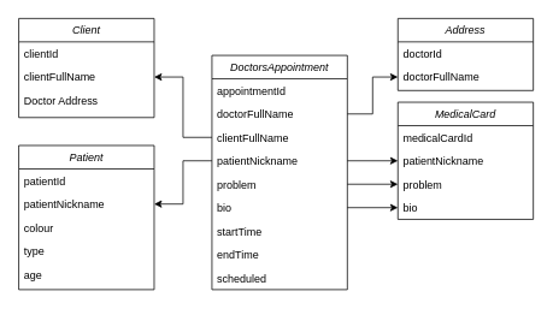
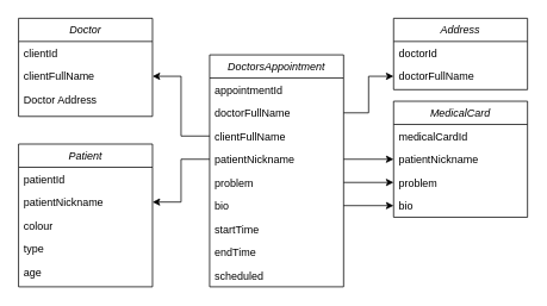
- <mxCell id="2" value="Client" style="swimlane;fontStyle=2;align=center;verticalAlign=top;childLayout=stackLayout;horizontal=1;startSize=26;horizontalStack=0;resizeParent=1;resizeLast=0;collapsible=1;marginBottom=0;rounded=0;shadow=0;strokeWidth=1;" parent="1" vertex="1"><mxGeometry x="20" y="20" width="150" height="110" as="geometry"><mxRectangle x="230" y="140" width="160" height="26" as="alternateBounds" /></mxGeometry></mxCell>
+ <mxCell id="2" value="Doctor" style="swimlane;fontStyle=2;align=center;verticalAlign=top;childLayout=stackLayout;horizontal=1;startSize=26;horizontalStack=0;resizeParent=1;resizeLast=0;collapsible=1;marginBottom=0;rounded=0;shadow=0;strokeWidth=1;" parent="1" vertex="1"><mxGeometry x="20" y="20" width="150" height="110" as="geometry"><mxRectangle x="230" y="140" width="160" height="26" as="alternateBounds" /></mxGeometry></mxCell>
